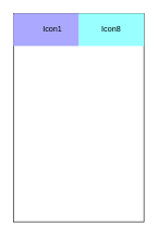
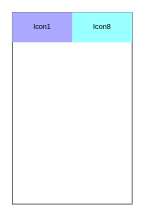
- <mxCell id="5" value="Icon1" style="text;html=1;align=center;verticalAlign=middle;whiteSpace=wrap;rounded=0;" vertex="1" parent="1"><mxGeometry x="50" y="30" width="60" height="30" as="geometry" /></mxCell>
+ <mxCell id="5" value="Icon1" style="text;html=1;align=center;verticalAlign=middle;whiteSpace=wrap;rounded=0;" vertex="1" parent="1"><mxGeometry x="40" y="30" width="60" height="30" as="geometry" /></mxCell>
